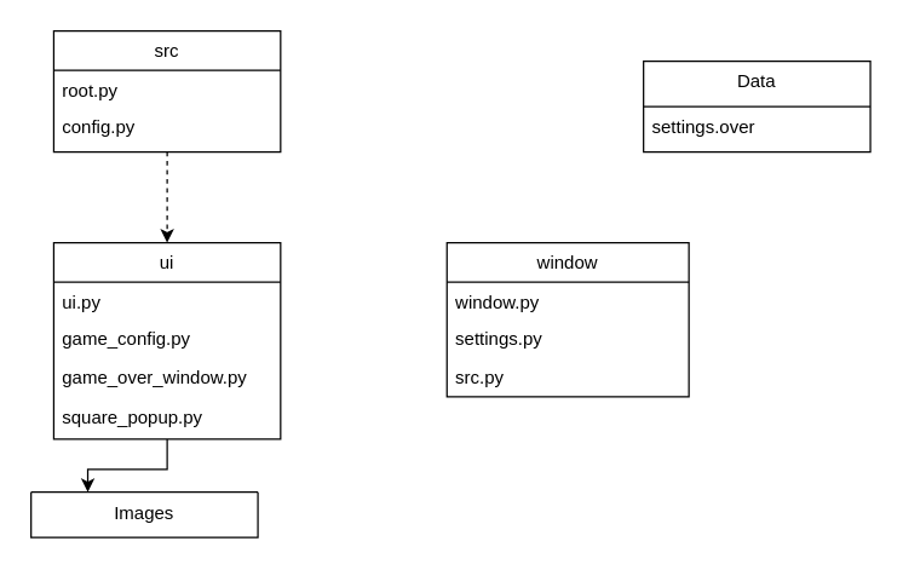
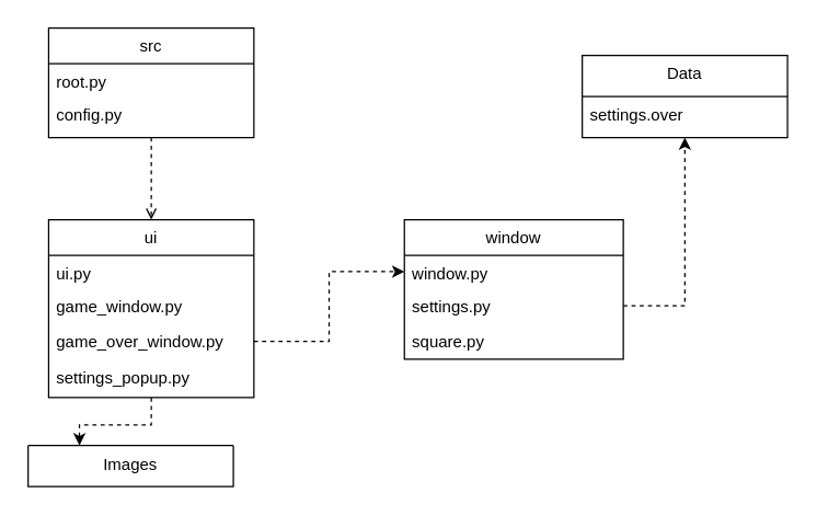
- <mxCell id="10" style="edgeStyle=orthogonalEdgeStyle;rounded=0;orthogonalLoop=1;jettySize=auto;html=1;exitX=0.5;exitY=1;exitDx=0;exitDy=0;entryX=0.5;entryY=0;entryDx=0;entryDy=0;dashed=1;" edge="1" parent="1" source="11" target="5"><mxGeometry relative="1" as="geometry" /></mxCell>
+ <mxCell id="10" style="edgeStyle=orthogonalEdgeStyle;rounded=0;orthogonalLoop=1;jettySize=auto;html=1;exitX=0.5;exitY=1;exitDx=0;exitDy=0;entryX=0.5;entryY=0;entryDx=0;entryDy=0;dashed=1;endArrow=open;" edge="1" parent="1" source="11" target="5"><mxGeometry relative="1" as="geometry" /></mxCell>
+ <mxCell id="19" style="edgeStyle=orthogonalEdgeStyle;rounded=0;orthogonalLoop=1;jettySize=auto;html=1;exitX=1;exitY=0.5;exitDx=0;exitDy=0;dashed=1;entryX=0.5;entryY=1;entryDx=0;entryDy=0;" edge="1" parent="1" source="16" target="2"><mxGeometry relative="1" as="geometry"><mxPoint x="505" y="110" as="targetPoint" /></mxGeometry></mxCell>
- <mxCell id="7" value="game_config.py" style="text;align=left;verticalAlign=top;spacingLeft=4;spacingRight=4;overflow=hidden;rotatable=0;points=[[0,0.5],[1,0.5]];portConstraint=eastwest;rounded=0;shadow=0;html=0;" vertex="1" parent="5"><mxGeometry y="50" width="150" height="26" as="geometry" /></mxCell>
+ <mxCell id="7" value="game_window.py" style="text;align=left;verticalAlign=top;spacingLeft=4;spacingRight=4;overflow=hidden;rotatable=0;points=[[0,0.5],[1,0.5]];portConstraint=eastwest;rounded=0;shadow=0;html=0;" vertex="1" parent="5"><mxGeometry y="50" width="150" height="26" as="geometry" /></mxCell>
+ <mxCell id="18" style="edgeStyle=orthogonalEdgeStyle;rounded=0;orthogonalLoop=1;jettySize=auto;html=1;exitX=1;exitY=0.5;exitDx=0;exitDy=0;entryX=0;entryY=0.5;entryDx=0;entryDy=0;dashed=1;" edge="1" parent="1" source="8" target="15"><mxGeometry relative="1" as="geometry" /></mxCell>
- <mxCell id="17" value="src.py" style="text;align=left;verticalAlign=top;spacingLeft=4;spacingRight=4;overflow=hidden;rotatable=0;points=[[0,0.5],[1,0.5]];portConstraint=eastwest;rounded=0;shadow=0;html=0;" vertex="1" parent="14"><mxGeometry y="76" width="160" height="26" as="geometry" /></mxCell>
+ <mxCell id="17" value="square.py" style="text;align=left;verticalAlign=top;spacingLeft=4;spacingRight=4;overflow=hidden;rotatable=0;points=[[0,0.5],[1,0.5]];portConstraint=eastwest;rounded=0;shadow=0;html=0;" vertex="1" parent="14"><mxGeometry y="76" width="160" height="26" as="geometry" /></mxCell>
- <mxCell id="9" value="square_popup.py" style="text;align=left;verticalAlign=top;spacingLeft=4;spacingRight=4;overflow=hidden;rotatable=0;points=[[0,0.5],[1,0.5]];portConstraint=eastwest;rounded=0;shadow=0;html=0;" vertex="1" parent="5"><mxGeometry y="102" width="150" height="26" as="geometry" /></mxCell>
+ <mxCell id="9" value="settings_popup.py" style="text;align=left;verticalAlign=top;spacingLeft=4;spacingRight=4;overflow=hidden;rotatable=0;points=[[0,0.5],[1,0.5]];portConstraint=eastwest;rounded=0;shadow=0;html=0;" vertex="1" parent="5"><mxGeometry y="102" width="150" height="26" as="geometry" /></mxCell>
- <mxCell id="4" style="edgeStyle=orthogonalEdgeStyle;rounded=0;orthogonalLoop=1;jettySize=auto;html=1;exitX=0.5;exitY=1;exitDx=0;exitDy=0;entryX=0.25;entryY=0;entryDx=0;entryDy=0;dashed=0;" edge="1" parent="1" source="5" target="20"><mxGeometry relative="1" as="geometry" /></mxCell>
+ <mxCell id="4" style="edgeStyle=orthogonalEdgeStyle;rounded=0;orthogonalLoop=1;jettySize=auto;html=1;exitX=0.5;exitY=1;exitDx=0;exitDy=0;entryX=0.25;entryY=0;entryDx=0;entryDy=0;dashed=1;" edge="1" parent="1" source="5" target="20"><mxGeometry relative="1" as="geometry" /></mxCell>
